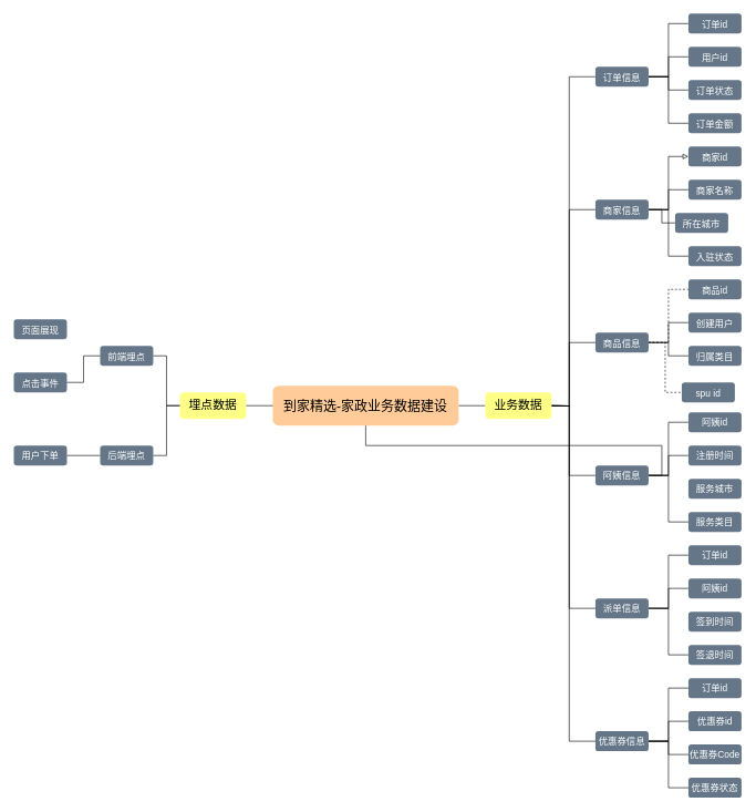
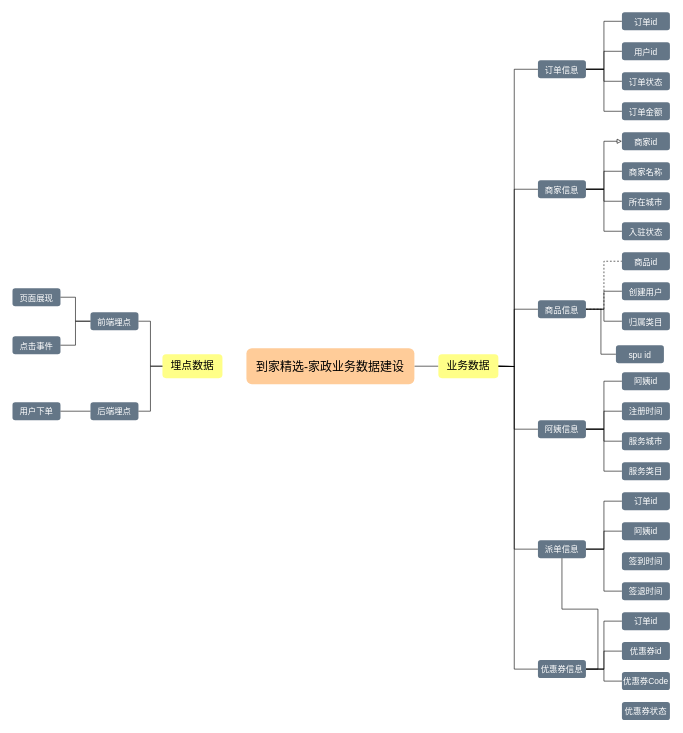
- <mxCell id="39" value="&lt;font style=&quot;font-size: 14px&quot;&gt;所在城市&lt;/font&gt;" style="rounded=1;whiteSpace=wrap;html=1;fontSize=18;fillColor=#647687;fontColor=#ffffff;strokeColor=none;" parent="1" vertex="1"><mxGeometry x="1016" y="320" width="80" height="30" as="geometry" /></mxCell>
+ <mxCell id="39" value="&lt;font style=&quot;font-size: 14px&quot;&gt;所在城市&lt;/font&gt;" style="rounded=1;whiteSpace=wrap;html=1;fontSize=18;fillColor=#647687;fontColor=#ffffff;strokeColor=none;" parent="1" vertex="1"><mxGeometry x="1036" y="320" width="80" height="30" as="geometry" /></mxCell>
+ <mxCell id="10" value="" style="endArrow=none;html=1;rounded=0;fontSize=18;exitX=1;exitY=0.5;exitDx=0;exitDy=0;entryX=0;entryY=0.5;entryDx=0;entryDy=0;edgeStyle=orthogonalEdgeStyle;" parent="1" source="7" target="5" edge="1"><mxGeometry width="50" height="50" relative="1" as="geometry"><mxPoint x="480" y="590" as="sourcePoint" /><mxPoint x="530" y="540" as="targetPoint" /></mxGeometry></mxCell>
- <mxCell id="44" style="edgeStyle=orthogonalEdgeStyle;rounded=0;orthogonalLoop=1;jettySize=auto;html=1;exitX=1;exitY=0.5;exitDx=0;exitDy=0;entryX=0;entryY=0.5;entryDx=0;entryDy=0;fontSize=18;endArrow=none;endFill=0;strokeWidth=1;fillColor=#647687;strokeColor=default;dashed=1;" parent="1" source="45" target="49" edge="1"><mxGeometry relative="1" as="geometry" /></mxCell>
+ <mxCell id="44" style="edgeStyle=orthogonalEdgeStyle;rounded=0;orthogonalLoop=1;jettySize=auto;html=1;exitX=1;exitY=0.5;exitDx=0;exitDy=0;entryX=0;entryY=0.5;entryDx=0;entryDy=0;fontSize=18;endArrow=none;endFill=0;strokeWidth=1;fillColor=#647687;strokeColor=default;" parent="1" source="45" target="49" edge="1"><mxGeometry relative="1" as="geometry" /></mxCell>
- <mxCell id="15" value="" style="endArrow=none;html=1;rounded=0;fontSize=18;exitX=1;exitY=0.5;exitDx=0;exitDy=0;entryX=0;entryY=0.5;entryDx=0;entryDy=0;" parent="1" source="4" target="3" edge="1"><mxGeometry width="50" height="50" relative="1" as="geometry"><mxPoint x="480" y="590" as="sourcePoint" /><mxPoint x="530" y="540" as="targetPoint" /></mxGeometry></mxCell>
- <mxCell id="52" style="edgeStyle=orthogonalEdgeStyle;rounded=0;orthogonalLoop=1;jettySize=auto;html=1;exitX=1;exitY=0.5;exitDx=0;exitDy=0;fontSize=18;endArrow=none;endFill=0;strokeWidth=1;fillColor=#647687;strokeColor=default;" parent="1" source="54" target="3" edge="1"><mxGeometry relative="1" as="geometry" /></mxCell>
+ <mxCell id="52" style="edgeStyle=orthogonalEdgeStyle;rounded=0;orthogonalLoop=1;jettySize=auto;html=1;exitX=1;exitY=0.5;exitDx=0;exitDy=0;entryX=0;entryY=0.5;entryDx=0;entryDy=0;fontSize=18;endArrow=none;endFill=0;strokeWidth=1;fillColor=#647687;strokeColor=default;" parent="1" source="54" target="57" edge="1"><mxGeometry relative="1" as="geometry" /></mxCell>
- <mxCell id="70" style="edgeStyle=orthogonalEdgeStyle;rounded=0;orthogonalLoop=1;jettySize=auto;html=1;exitX=1;exitY=0.5;exitDx=0;exitDy=0;entryX=0;entryY=0.5;entryDx=0;entryDy=0;fontSize=18;endArrow=none;endFill=0;strokeWidth=1;fillColor=#647687;strokeColor=default;" parent="1" source="71" target="75" edge="1"><mxGeometry relative="1" as="geometry" /></mxCell>
+ <mxCell id="70" style="edgeStyle=orthogonalEdgeStyle;rounded=0;orthogonalLoop=1;jettySize=auto;html=1;exitX=1;exitY=0.5;exitDx=0;exitDy=0;fontSize=18;endArrow=none;endFill=0;strokeWidth=1;fillColor=#647687;strokeColor=default;" parent="1" source="71" target="62" edge="1"><mxGeometry relative="1" as="geometry" /></mxCell>
